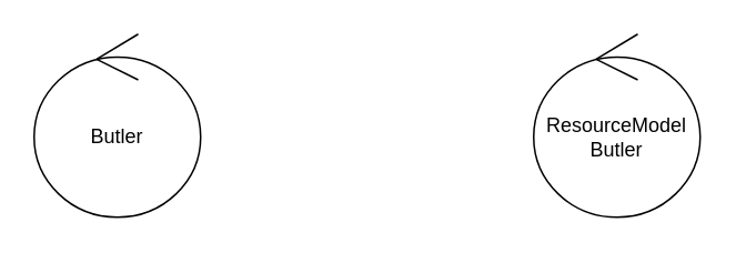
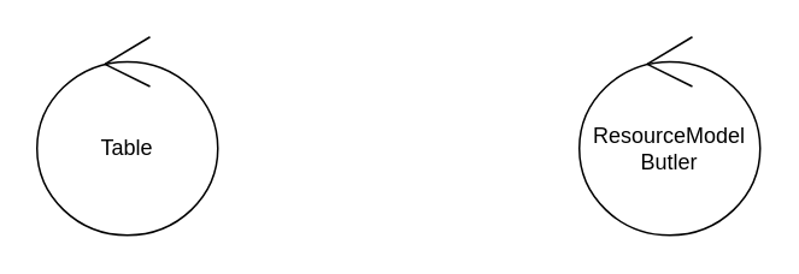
- <mxCell id="2" value="Butler" style="ellipse;shape=umlControl;whiteSpace=wrap;html=1;" parent="1" vertex="1"><mxGeometry x="20" y="20" width="100" height="110" as="geometry" /></mxCell>
+ <mxCell id="2" value="Table" style="ellipse;shape=umlControl;whiteSpace=wrap;html=1;" parent="1" vertex="1"><mxGeometry x="20" y="20" width="100" height="110" as="geometry" /></mxCell>
